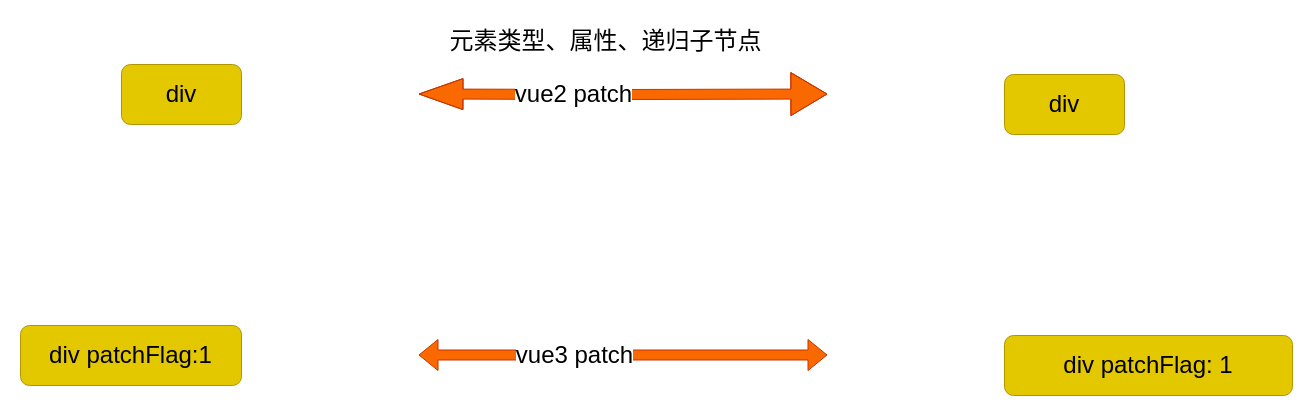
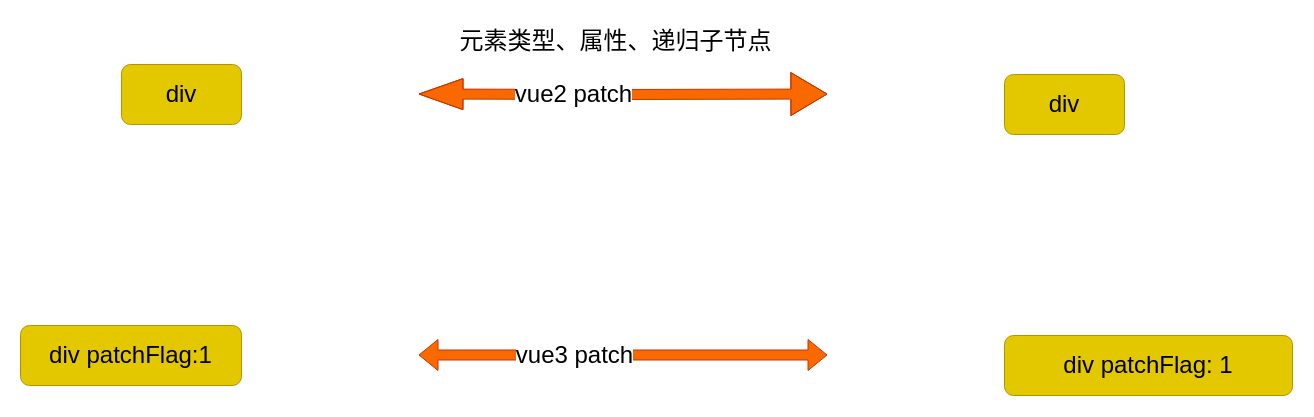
- <mxCell id="10" value="元素类型、属性、递归子节点" style="text;html=1;align=center;verticalAlign=middle;resizable=0;points=[];autosize=1;strokeColor=none;fillColor=none;fontSize=24;rounded=1;" vertex="1" parent="1"><mxGeometry x="440" y="20" width="330" height="41" as="geometry" /></mxCell>
+ <mxCell id="10" value="元素类型、属性、递归子节点" style="text;html=1;align=center;verticalAlign=middle;resizable=0;points=[];autosize=1;strokeColor=none;fillColor=none;fontSize=24;rounded=1;" vertex="1" parent="1"><mxGeometry x="450" y="20" width="330" height="41" as="geometry" /></mxCell>
